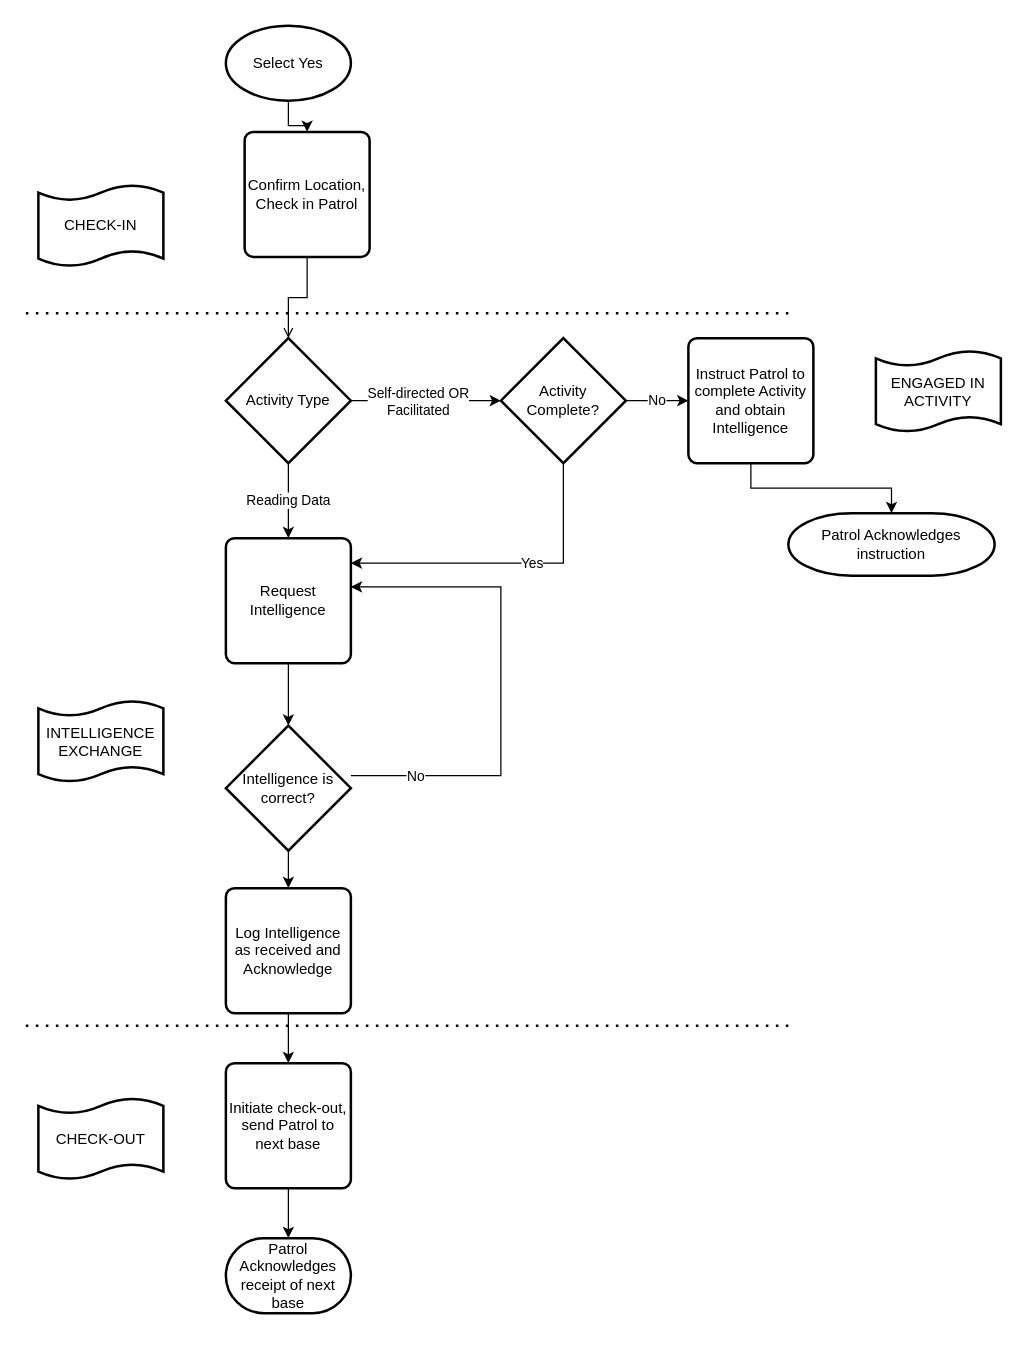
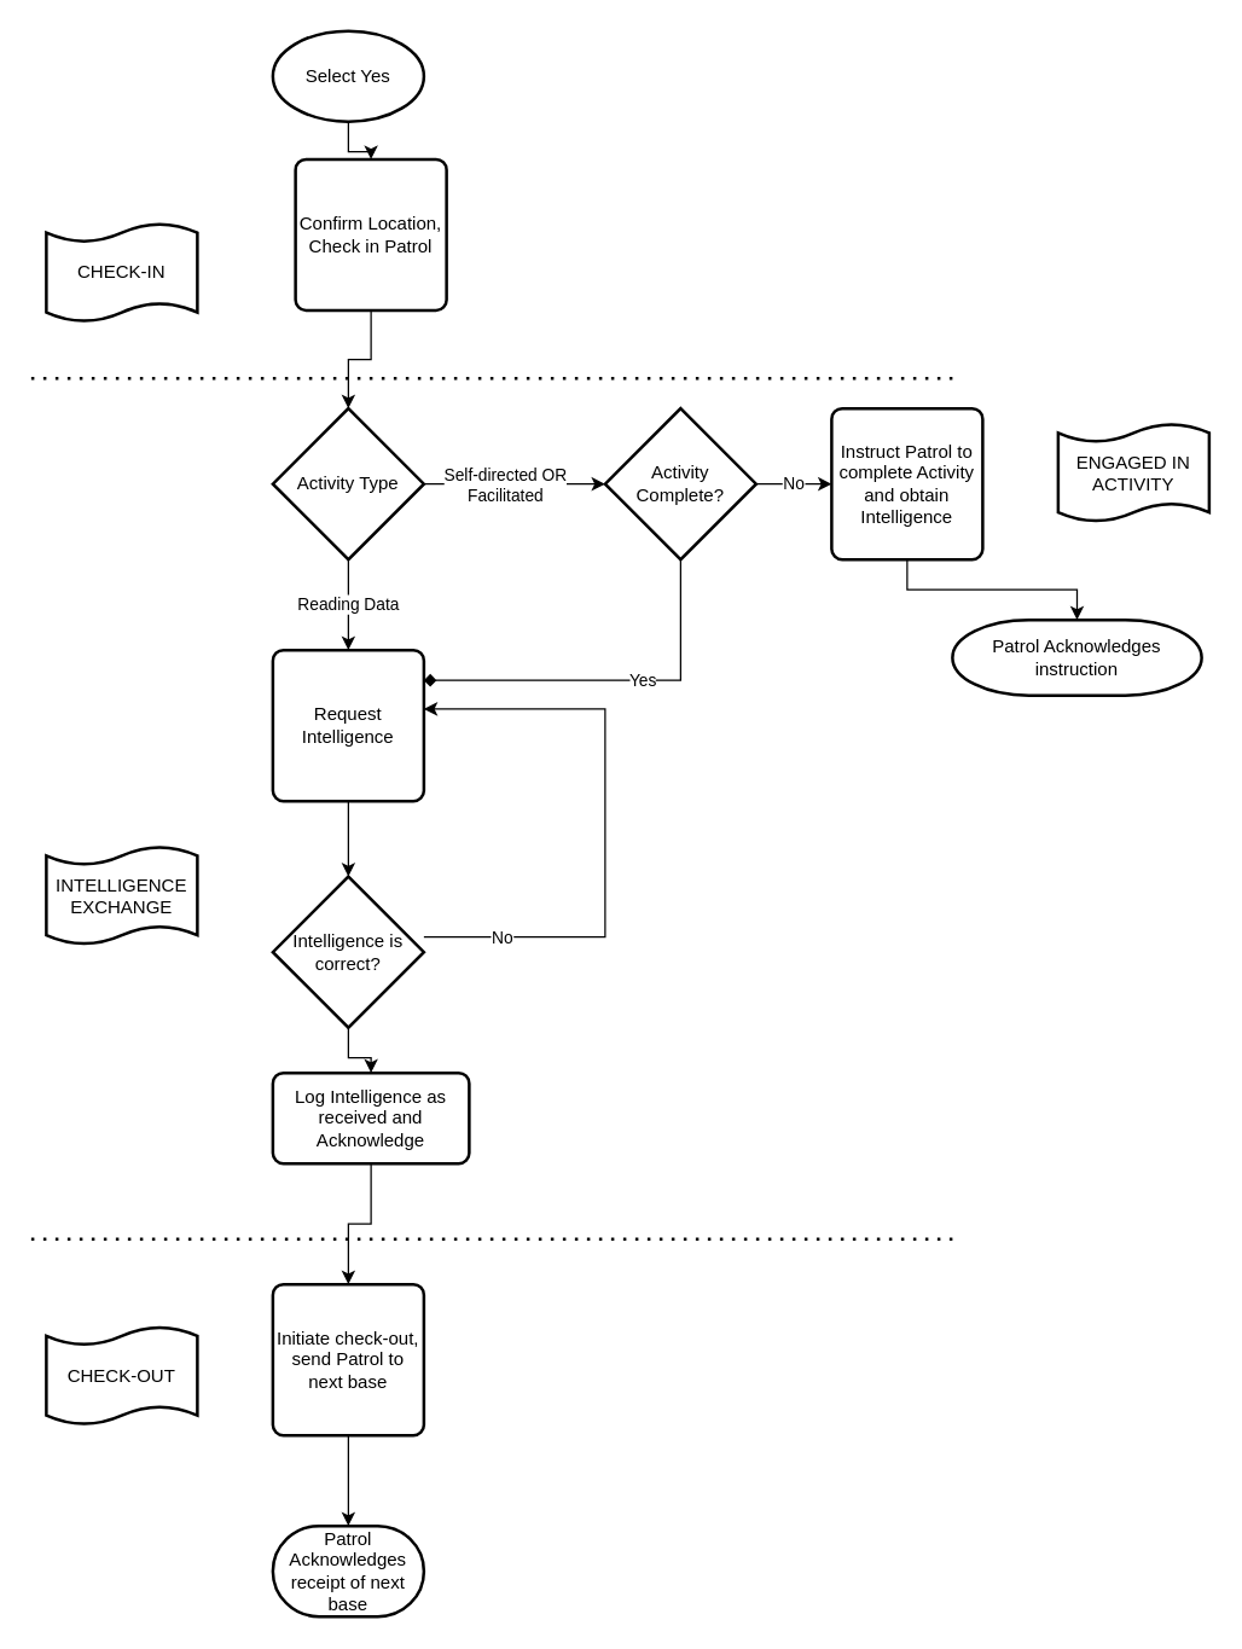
- <mxCell id="4" style="edgeStyle=orthogonalEdgeStyle;rounded=0;orthogonalLoop=1;jettySize=auto;html=1;endArrow=open;" parent="1" source="5" target="9" edge="1"><mxGeometry relative="1" as="geometry" /></mxCell>
+ <mxCell id="4" style="edgeStyle=orthogonalEdgeStyle;rounded=0;orthogonalLoop=1;jettySize=auto;html=1;" parent="1" source="5" target="9" edge="1"><mxGeometry relative="1" as="geometry" /></mxCell>
- <mxCell id="31" style="edgeStyle=orthogonalEdgeStyle;rounded=0;orthogonalLoop=1;jettySize=auto;html=1;" parent="1" source="33" target="11" edge="1"><mxGeometry relative="1" as="geometry"><Array as="points"><mxPoint x="450" y="450" /></Array></mxGeometry></mxCell>
+ <mxCell id="31" style="edgeStyle=orthogonalEdgeStyle;rounded=0;orthogonalLoop=1;jettySize=auto;html=1;endArrow=diamond;" parent="1" source="33" target="11" edge="1"><mxGeometry relative="1" as="geometry"><Array as="points"><mxPoint x="450" y="450" /></Array></mxGeometry></mxCell>
- <mxCell id="17" value="Log Intelligence as received and Acknowledge" style="rounded=1;whiteSpace=wrap;html=1;absoluteArcSize=1;arcSize=14;strokeWidth=2;" parent="1" vertex="1"><mxGeometry x="180" y="710" width="100" height="100" as="geometry" /></mxCell>
+ <mxCell id="17" value="Log Intelligence as received and Acknowledge" style="rounded=1;whiteSpace=wrap;html=1;absoluteArcSize=1;arcSize=14;strokeWidth=2;" parent="1" vertex="1"><mxGeometry x="180" y="710" width="130" height="60" as="geometry" /></mxCell>
- <mxCell id="20" value="Patrol Acknowledges receipt of next base" style="strokeWidth=2;html=1;shape=mxgraph.flowchart.terminator;whiteSpace=wrap;" parent="1" vertex="1"><mxGeometry x="180" y="990" width="100" height="60" as="geometry" /></mxCell>
+ <mxCell id="20" value="Patrol Acknowledges receipt of next base" style="strokeWidth=2;html=1;shape=mxgraph.flowchart.terminator;whiteSpace=wrap;" parent="1" vertex="1"><mxGeometry x="180" y="1010" width="100" height="60" as="geometry" /></mxCell>
